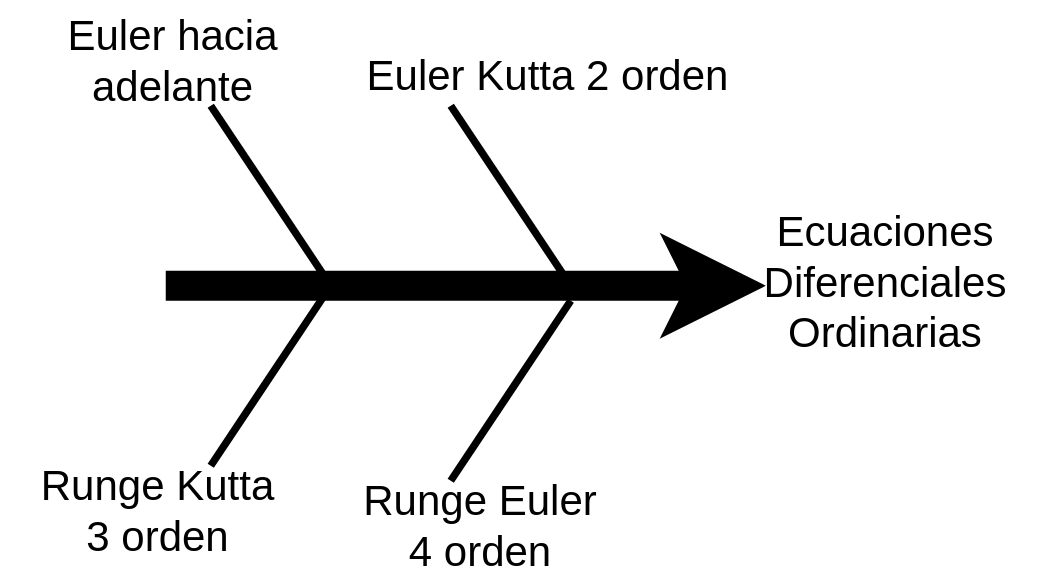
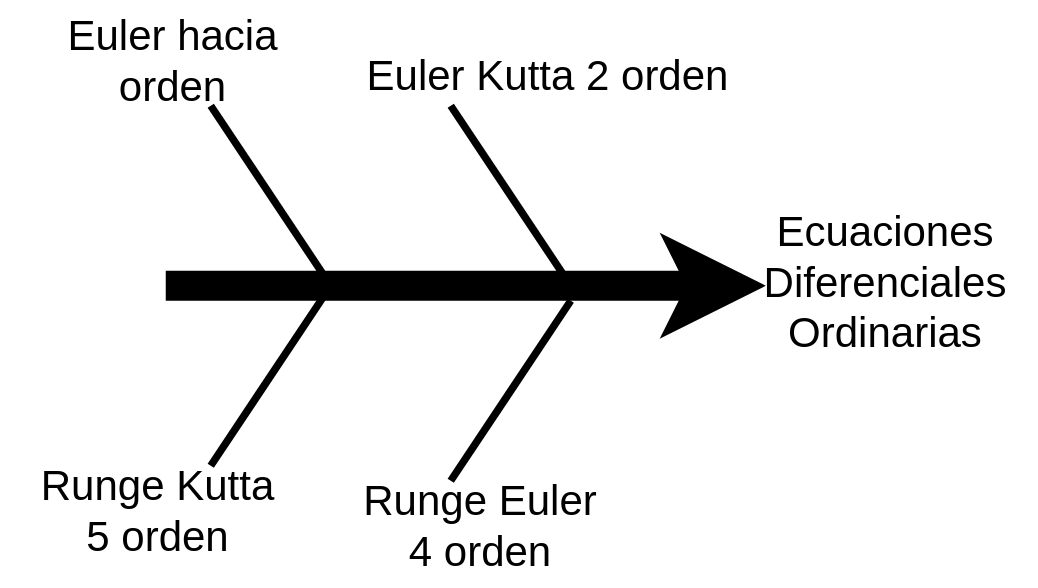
- <mxCell id="5" value="Euler hacia adelante" style="text;html=1;strokeColor=none;fillColor=none;align=center;verticalAlign=middle;whiteSpace=wrap;rounded=0;fontSize=28;" parent="1" vertex="1"><mxGeometry x="20" y="20" width="190" height="40" as="geometry" /></mxCell>
+ <mxCell id="5" value="Euler hacia orden" style="text;html=1;strokeColor=none;fillColor=none;align=center;verticalAlign=middle;whiteSpace=wrap;rounded=0;fontSize=28;" parent="1" vertex="1"><mxGeometry x="20" y="20" width="190" height="40" as="geometry" /></mxCell>
- <mxCell id="10" value="Runge Kutta 3 orden" style="text;html=1;strokeColor=none;fillColor=none;align=center;verticalAlign=middle;whiteSpace=wrap;rounded=0;fontSize=28;" vertex="1" parent="1"><mxGeometry x="20" y="320" width="170" height="40" as="geometry" /></mxCell>
+ <mxCell id="10" value="Runge Kutta 5 orden" style="text;html=1;strokeColor=none;fillColor=none;align=center;verticalAlign=middle;whiteSpace=wrap;rounded=0;fontSize=28;" vertex="1" parent="1"><mxGeometry x="20" y="320" width="170" height="40" as="geometry" /></mxCell>
